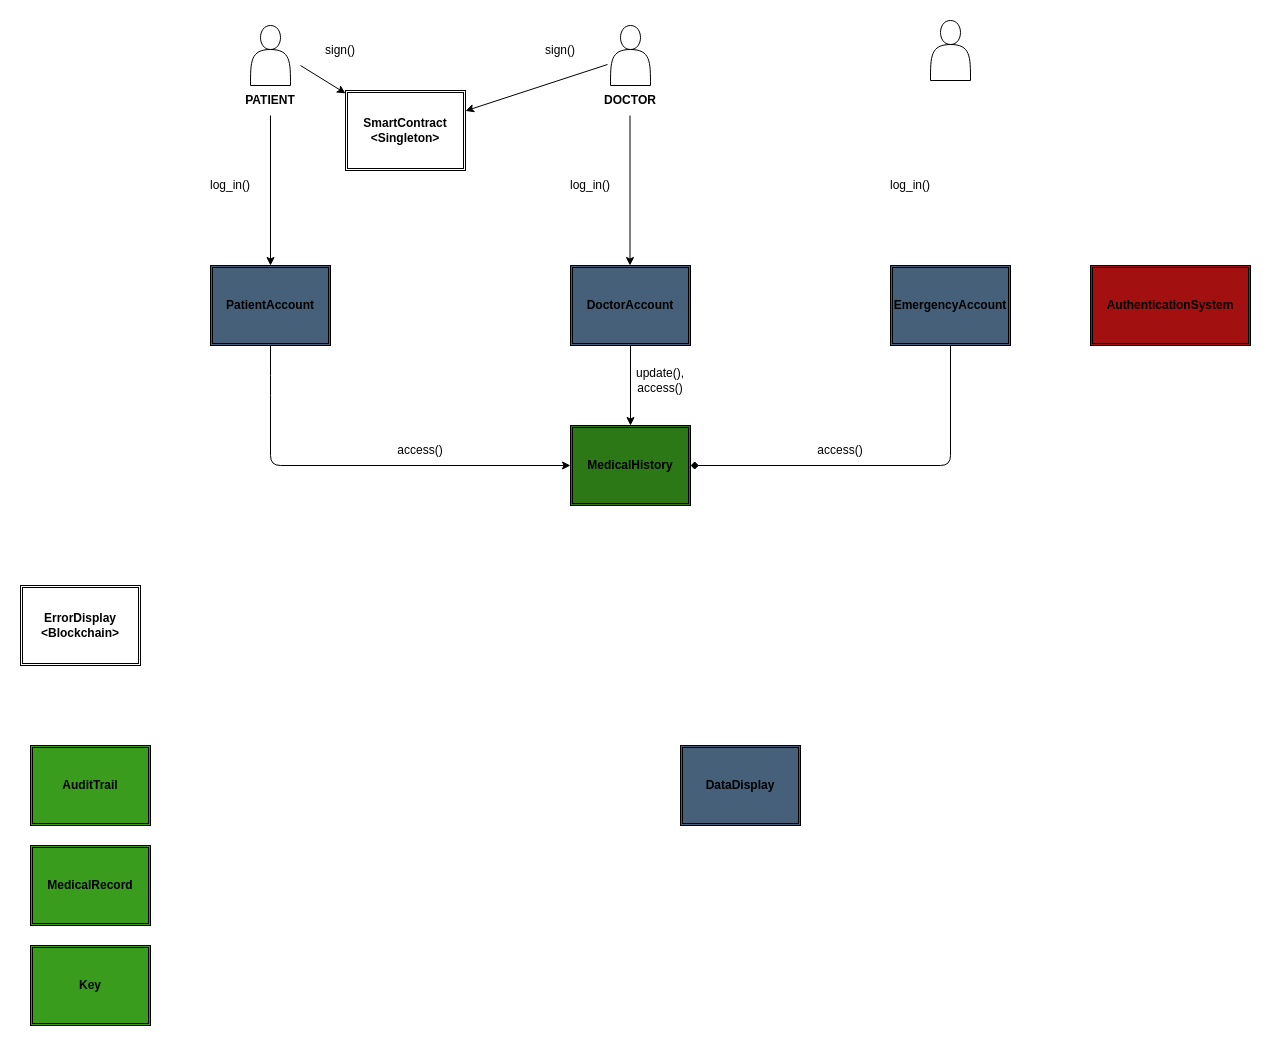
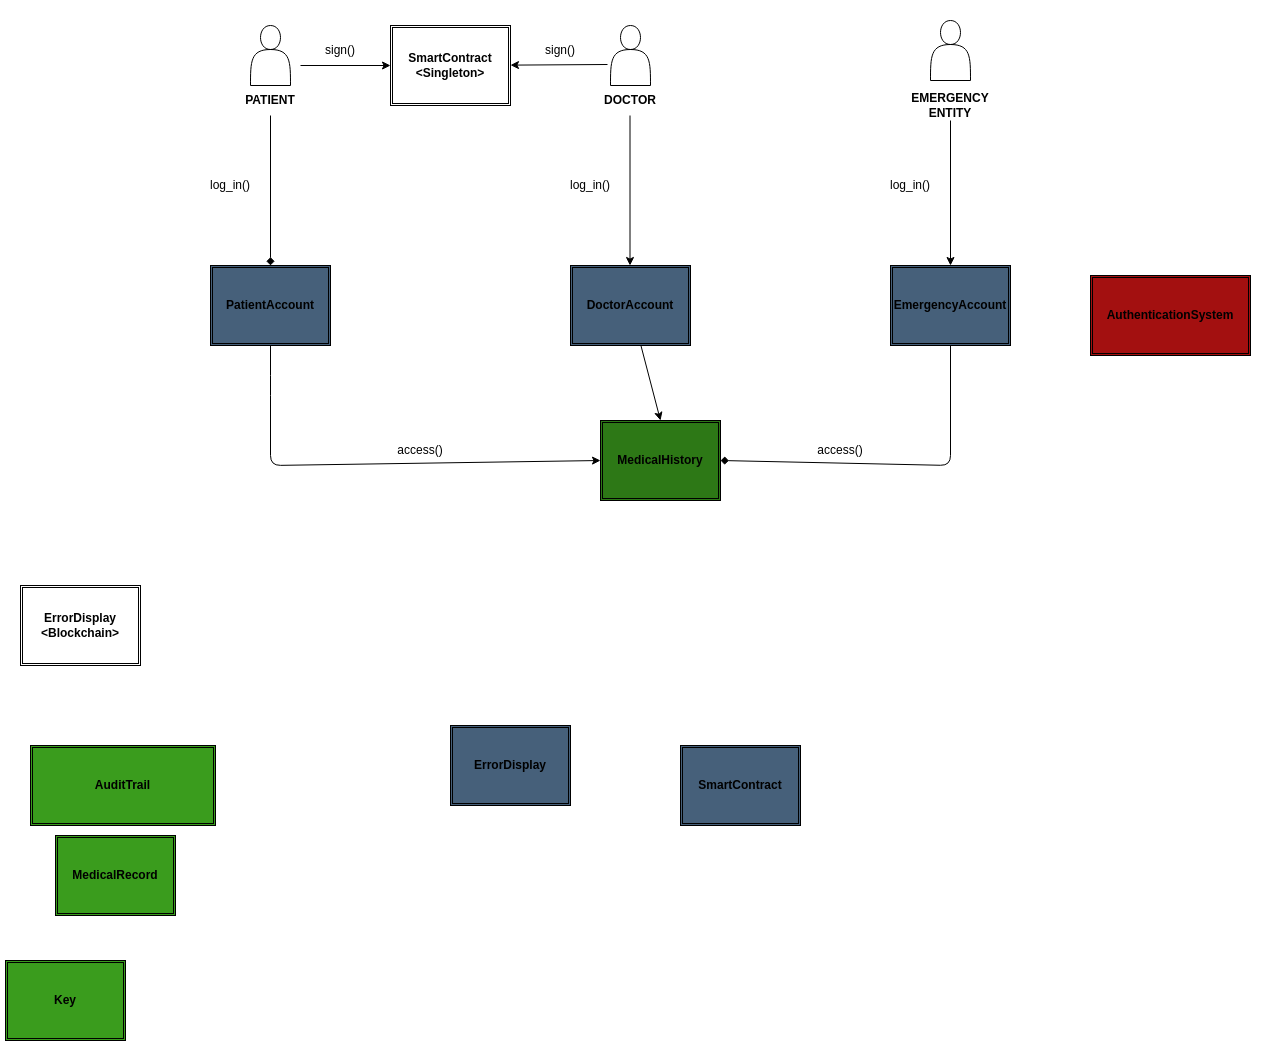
+ <mxCell id="22" value="&lt;b&gt;EMERGENCY&lt;br&gt;ENTITY&lt;br&gt;&lt;/b&gt;" style="text;html=1;strokeColor=none;fillColor=none;align=center;verticalAlign=middle;whiteSpace=wrap;rounded=0;" vertex="1" parent="1"><mxGeometry x="920" y="90" width="60" height="30" as="geometry" /></mxCell>
- <mxCell id="10" value="&lt;b&gt;SmartContract &amp;lt;Singleton&amp;gt;&lt;br&gt;&lt;/b&gt;" style="shape=ext;double=1;rounded=0;whiteSpace=wrap;html=1;" vertex="1" parent="1"><mxGeometry x="345" y="90" width="120" height="80" as="geometry" /></mxCell>
+ <mxCell id="10" value="&lt;b&gt;SmartContract &amp;lt;Singleton&amp;gt;&lt;br&gt;&lt;/b&gt;" style="shape=ext;double=1;rounded=0;whiteSpace=wrap;html=1;" vertex="1" parent="1"><mxGeometry x="390" y="25" width="120" height="80" as="geometry" /></mxCell>
+ <mxCell id="21" style="edgeStyle=none;html=1;entryX=0.5;entryY=0;entryDx=0;entryDy=0;" edge="1" parent="1" source="22" target="25"><mxGeometry relative="1" as="geometry" /></mxCell>
- <mxCell id="18" style="edgeStyle=none;html=1;" edge="1" parent="1" source="19" target="8"><mxGeometry relative="1" as="geometry" /></mxCell>
+ <mxCell id="18" style="edgeStyle=none;html=1;endArrow=diamond;" edge="1" parent="1" source="19" target="8"><mxGeometry relative="1" as="geometry" /></mxCell>
- <mxCell id="4" value="&lt;b&gt;AuthenticationSystem&lt;br&gt;&lt;/b&gt;" style="shape=ext;double=1;rounded=0;whiteSpace=wrap;html=1;fillColor=#A31010;" vertex="1" parent="1"><mxGeometry x="1090" y="265" width="160" height="80" as="geometry" /></mxCell>
+ <mxCell id="4" value="&lt;b&gt;AuthenticationSystem&lt;br&gt;&lt;/b&gt;" style="shape=ext;double=1;rounded=0;whiteSpace=wrap;html=1;fillColor=#A31010;" vertex="1" parent="1"><mxGeometry x="1090" y="275" width="160" height="80" as="geometry" /></mxCell>
- <mxCell id="33" value="update(), access()" style="text;html=1;strokeColor=none;fillColor=none;align=center;verticalAlign=middle;whiteSpace=wrap;rounded=0;" vertex="1" parent="1"><mxGeometry x="630" y="365" width="60" height="30" as="geometry" /></mxCell>
- <mxCell id="11" value="&lt;b&gt;MedicalHistory&lt;/b&gt;" style="shape=ext;double=1;rounded=0;whiteSpace=wrap;html=1;fillColor=#2D7816;" vertex="1" parent="1"><mxGeometry x="570" y="425" width="120" height="80" as="geometry" /></mxCell>
+ <mxCell id="11" value="&lt;b&gt;MedicalHistory&lt;/b&gt;" style="shape=ext;double=1;rounded=0;whiteSpace=wrap;html=1;fillColor=#2D7816;" vertex="1" parent="1"><mxGeometry x="600" y="420" width="120" height="80" as="geometry" /></mxCell>
+ <mxCell id="26" value="&lt;b&gt;ErrorDisplay&lt;/b&gt;" style="shape=ext;double=1;rounded=0;whiteSpace=wrap;html=1;fillColor=#46607A;" vertex="1" parent="1"><mxGeometry x="450" y="725" width="120" height="80" as="geometry" /></mxCell>
- <mxCell id="13" value="&lt;b&gt;AuditTrail&lt;/b&gt;" style="shape=ext;double=1;rounded=0;whiteSpace=wrap;html=1;fillColor=#3A9C1D;" vertex="1" parent="1"><mxGeometry x="30" y="745" width="120" height="80" as="geometry" /></mxCell>
+ <mxCell id="13" value="&lt;b&gt;AuditTrail&lt;/b&gt;" style="shape=ext;double=1;rounded=0;whiteSpace=wrap;html=1;fillColor=#3A9C1D;" vertex="1" parent="1"><mxGeometry x="30" y="745" width="185" height="80" as="geometry" /></mxCell>
- <mxCell id="23" value="&lt;b&gt;DataDisplay&lt;/b&gt;" style="shape=ext;double=1;rounded=0;whiteSpace=wrap;html=1;fillColor=#46607A;" vertex="1" parent="1"><mxGeometry x="680" y="745" width="120" height="80" as="geometry" /></mxCell>
+ <mxCell id="23" value="&lt;b&gt;SmartContract&lt;/b&gt;" style="shape=ext;double=1;rounded=0;whiteSpace=wrap;html=1;fillColor=#46607A;" vertex="1" parent="1"><mxGeometry x="680" y="745" width="120" height="80" as="geometry" /></mxCell>
- <mxCell id="9" value="&lt;b&gt;MedicalRecord&lt;/b&gt;" style="shape=ext;double=1;rounded=0;whiteSpace=wrap;html=1;fillColor=#3A9C1D;" vertex="1" parent="1"><mxGeometry x="30" y="845" width="120" height="80" as="geometry" /></mxCell>
+ <mxCell id="9" value="&lt;b&gt;MedicalRecord&lt;/b&gt;" style="shape=ext;double=1;rounded=0;whiteSpace=wrap;html=1;fillColor=#3A9C1D;" vertex="1" parent="1"><mxGeometry x="55" y="835" width="120" height="80" as="geometry" /></mxCell>
- <mxCell id="12" value="&lt;b&gt;Key&lt;/b&gt;" style="shape=ext;double=1;rounded=0;whiteSpace=wrap;html=1;fillColor=#3A9C1D;" vertex="1" parent="1"><mxGeometry x="30" y="945" width="120" height="80" as="geometry" /></mxCell>
+ <mxCell id="12" value="&lt;b&gt;Key&lt;/b&gt;" style="shape=ext;double=1;rounded=0;whiteSpace=wrap;html=1;fillColor=#3A9C1D;" vertex="1" parent="1"><mxGeometry x="5" y="960" width="120" height="80" as="geometry" /></mxCell>
